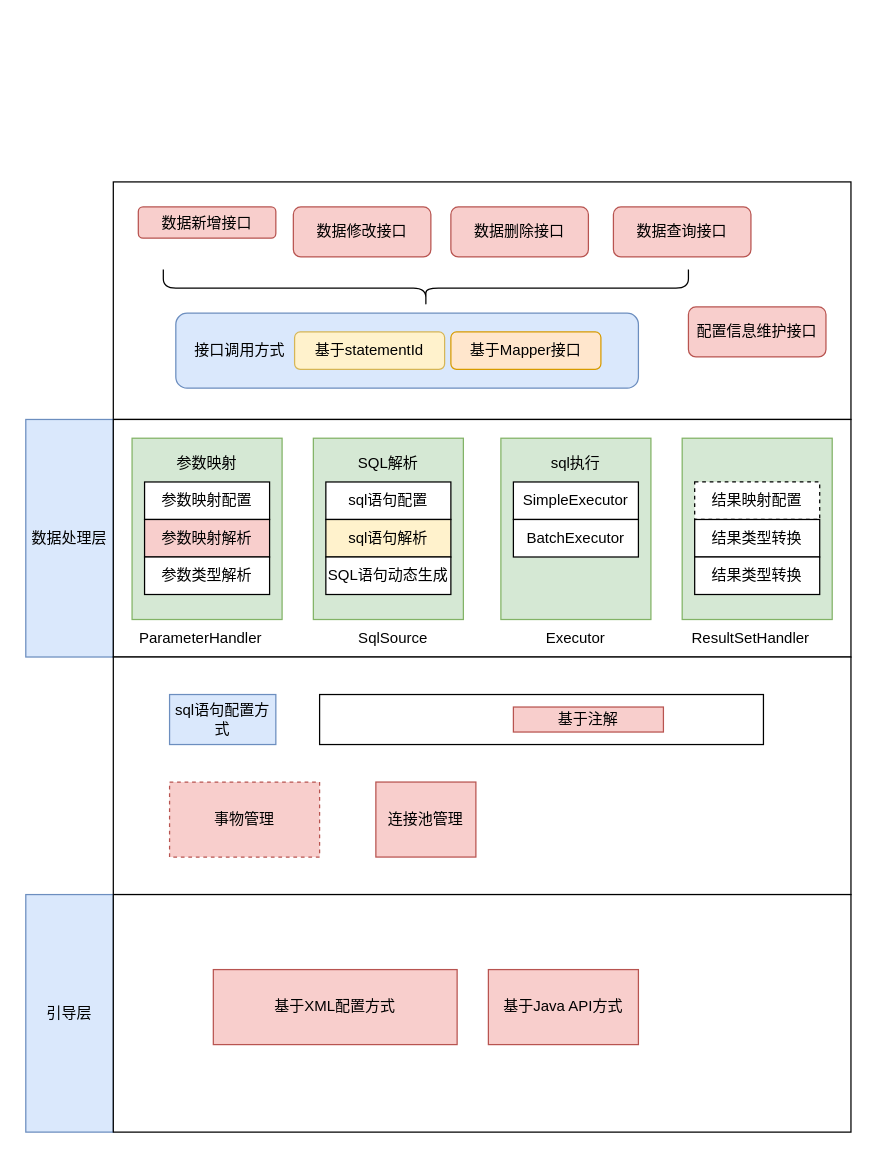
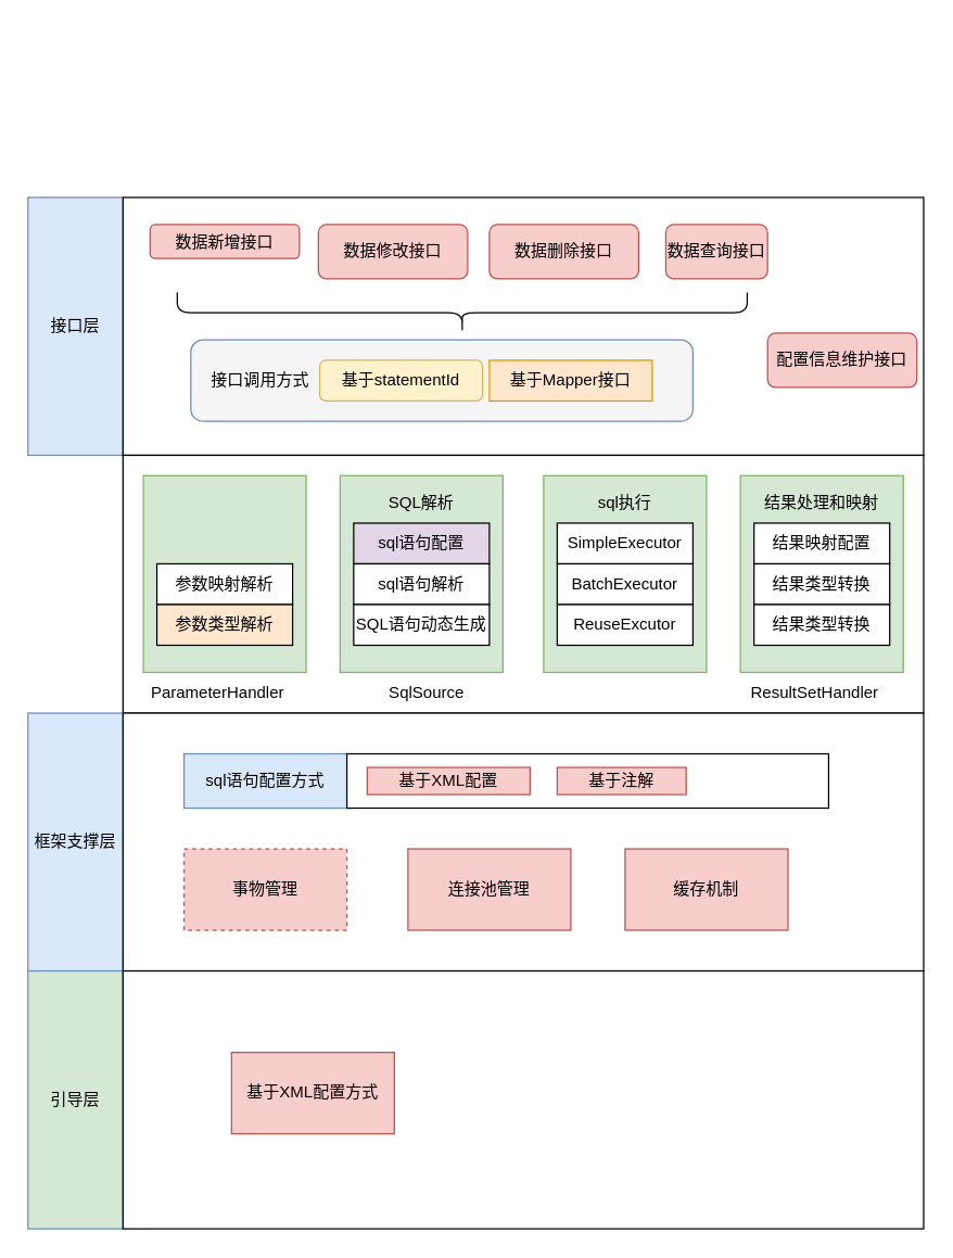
- <mxCell id="7" value="数据查询接口" style="rounded=1;whiteSpace=wrap;html=1;fillColor=#f8cecc;strokeColor=#b85450;" parent="1" vertex="1"><mxGeometry x="490" y="165" width="110" height="40" as="geometry" /></mxCell>
+ <mxCell id="7" value="数据查询接口" style="rounded=1;whiteSpace=wrap;html=1;fillColor=#f8cecc;strokeColor=#b85450;" parent="1" vertex="1"><mxGeometry x="490" y="165" width="75" height="40" as="geometry" /></mxCell>
+ <mxCell id="2" value="接口层" style="rounded=0;whiteSpace=wrap;html=1;fillColor=#dae8fc;strokeColor=#6c8ebf;" parent="1" vertex="1"><mxGeometry x="20" y="145" width="70" height="190" as="geometry" /></mxCell>
- <mxCell id="8" value="配置信息维护接口" style="rounded=1;whiteSpace=wrap;html=1;fillColor=#f8cecc;strokeColor=#b85450;" parent="1" vertex="1"><mxGeometry x="550" y="245" width="110" height="40" as="geometry" /></mxCell>
+ <mxCell id="8" value="配置信息维护接口" style="rounded=1;whiteSpace=wrap;html=1;fillColor=#f8cecc;strokeColor=#b85450;" parent="1" vertex="1"><mxGeometry x="565" y="245" width="110" height="40" as="geometry" /></mxCell>
- <mxCell id="10" value="&amp;nbsp; &amp;nbsp; 接口调用方式" style="rounded=1;whiteSpace=wrap;html=1;align=left;fillColor=#dae8fc;strokeColor=#6c8ebf;" parent="1" vertex="1"><mxGeometry x="140" y="250" width="370" height="60" as="geometry" /></mxCell>
+ <mxCell id="10" value="&amp;nbsp; &amp;nbsp; 接口调用方式" style="rounded=1;whiteSpace=wrap;html=1;align=left;fillColor=#f5f5f5;strokeColor=#6c8ebf;" parent="1" vertex="1"><mxGeometry x="140" y="250" width="370" height="60" as="geometry" /></mxCell>
- <mxCell id="12" value="基于Mapper接口" style="rounded=1;whiteSpace=wrap;html=1;fillColor=#ffe6cc;strokeColor=#d79b00;" parent="1" vertex="1"><mxGeometry x="360" y="265" width="120" height="30" as="geometry" /></mxCell>
+ <mxCell id="12" value="基于Mapper接口" style="whiteSpace=wrap;html=1;fillColor=#ffe6cc;strokeColor=#d79b00;rounded=0;" parent="1" vertex="1"><mxGeometry x="360" y="265" width="120" height="30" as="geometry" /></mxCell>
- <mxCell id="19" value="参数映射" style="text;html=1;strokeColor=none;fillColor=none;align=center;verticalAlign=middle;whiteSpace=wrap;rounded=0;" parent="1" vertex="1"><mxGeometry x="135" y="355" width="60" height="30" as="geometry" /></mxCell>
+ <mxCell id="35" value="结果处理和映射" style="text;html=1;strokeColor=none;fillColor=none;align=center;verticalAlign=middle;whiteSpace=wrap;rounded=0;" parent="1" vertex="1"><mxGeometry x="560" y="355" width="90" height="30" as="geometry" /></mxCell>
- <mxCell id="16" value="参数映射配置" style="rounded=0;whiteSpace=wrap;html=1;" parent="1" vertex="1"><mxGeometry x="115" y="385" width="100" height="30" as="geometry" /></mxCell>
- <mxCell id="22" value="sql语句配置" style="rounded=0;whiteSpace=wrap;html=1;" parent="1" vertex="1"><mxGeometry x="260" y="385" width="100" height="30" as="geometry" /></mxCell>
+ <mxCell id="22" value="sql语句配置" style="rounded=0;whiteSpace=wrap;html=1;fillColor=#e1d5e7;" parent="1" vertex="1"><mxGeometry x="260" y="385" width="100" height="30" as="geometry" /></mxCell>
- <mxCell id="32" value="结果映射配置" style="rounded=0;whiteSpace=wrap;html=1;dashed=1;" parent="1" vertex="1"><mxGeometry x="555" y="385" width="100" height="30" as="geometry" /></mxCell>
+ <mxCell id="32" value="结果映射配置" style="rounded=0;whiteSpace=wrap;html=1;" parent="1" vertex="1"><mxGeometry x="555" y="385" width="100" height="30" as="geometry" /></mxCell>
- <mxCell id="13" value="数据处理层" style="rounded=0;whiteSpace=wrap;html=1;fillColor=#dae8fc;strokeColor=#6c8ebf;" parent="1" vertex="1"><mxGeometry x="20" y="335" width="70" height="190" as="geometry" /></mxCell>
- <mxCell id="17" value="参数映射解析" style="rounded=0;whiteSpace=wrap;html=1;fillColor=#f8cecc;" parent="1" vertex="1"><mxGeometry x="115" y="415" width="100" height="30" as="geometry" /></mxCell>
+ <mxCell id="17" value="参数映射解析" style="rounded=0;whiteSpace=wrap;html=1;" parent="1" vertex="1"><mxGeometry x="115" y="415" width="100" height="30" as="geometry" /></mxCell>
- <mxCell id="23" value="sql语句解析" style="rounded=0;whiteSpace=wrap;html=1;fillColor=#fff2cc;" parent="1" vertex="1"><mxGeometry x="260" y="415" width="100" height="30" as="geometry" /></mxCell>
+ <mxCell id="23" value="sql语句解析" style="rounded=0;whiteSpace=wrap;html=1;" parent="1" vertex="1"><mxGeometry x="260" y="415" width="100" height="30" as="geometry" /></mxCell>
- <mxCell id="18" value="参数类型解析" style="rounded=0;whiteSpace=wrap;html=1;" parent="1" vertex="1"><mxGeometry x="115" y="445" width="100" height="30" as="geometry" /></mxCell>
+ <mxCell id="18" value="参数类型解析" style="rounded=0;whiteSpace=wrap;html=1;fillColor=#ffe6cc;" parent="1" vertex="1"><mxGeometry x="115" y="445" width="100" height="30" as="geometry" /></mxCell>
+ <mxCell id="29" value="ReuseExcutor" style="rounded=0;whiteSpace=wrap;html=1;" parent="1" vertex="1"><mxGeometry x="410" y="445" width="100" height="30" as="geometry" /></mxCell>
- <mxCell id="37" value="Executor" style="text;html=1;strokeColor=none;fillColor=none;align=center;verticalAlign=middle;whiteSpace=wrap;rounded=0;" parent="1" vertex="1"><mxGeometry x="430" y="495" width="60" height="30" as="geometry" /></mxCell>
- <mxCell id="41" value="sql语句配置方式" style="rounded=0;whiteSpace=wrap;html=1;fillColor=#dae8fc;strokeColor=#6c8ebf;" parent="1" vertex="1"><mxGeometry x="135" y="555" width="85" height="40" as="geometry" /></mxCell>
+ <mxCell id="41" value="sql语句配置方式" style="rounded=0;whiteSpace=wrap;html=1;fillColor=#dae8fc;strokeColor=#6c8ebf;" parent="1" vertex="1"><mxGeometry x="135" y="555" width="120" height="40" as="geometry" /></mxCell>
+ <mxCell id="43" value="基于XML配置" style="rounded=0;whiteSpace=wrap;html=1;fillColor=#f8cecc;strokeColor=#b85450;" parent="1" vertex="1"><mxGeometry x="270" y="565" width="120" height="20" as="geometry" /></mxCell>
- <mxCell id="44" value="基于注解" style="rounded=0;whiteSpace=wrap;html=1;fillColor=#f8cecc;strokeColor=#b85450;" parent="1" vertex="1"><mxGeometry x="410" y="565" width="120" height="20" as="geometry" /></mxCell>
+ <mxCell id="44" value="基于注解" style="rounded=0;whiteSpace=wrap;html=1;fillColor=#f8cecc;strokeColor=#b85450;" parent="1" vertex="1"><mxGeometry x="410" y="565" width="95" height="20" as="geometry" /></mxCell>
+ <mxCell id="39" value="框架支撑层" style="rounded=0;whiteSpace=wrap;html=1;fillColor=#dae8fc;strokeColor=#6c8ebf;" parent="1" vertex="1"><mxGeometry x="20" y="525" width="70" height="190" as="geometry" /></mxCell>
- <mxCell id="46" value="连接池管理" style="rounded=0;whiteSpace=wrap;html=1;fillColor=#f8cecc;strokeColor=#b85450;" parent="1" vertex="1"><mxGeometry x="300" y="625" width="80" height="60" as="geometry" /></mxCell>
+ <mxCell id="46" value="连接池管理" style="rounded=0;whiteSpace=wrap;html=1;fillColor=#f8cecc;strokeColor=#b85450;" parent="1" vertex="1"><mxGeometry x="300" y="625" width="120" height="60" as="geometry" /></mxCell>
+ <mxCell id="47" value="缓存机制" style="rounded=0;whiteSpace=wrap;html=1;fillColor=#f8cecc;strokeColor=#b85450;" parent="1" vertex="1"><mxGeometry x="460" y="625" width="120" height="60" as="geometry" /></mxCell>
- <mxCell id="50" value="基于XML配置方式" style="rounded=0;whiteSpace=wrap;html=1;fillColor=#f8cecc;strokeColor=#b85450;" parent="1" vertex="1"><mxGeometry x="170" y="775" width="195" height="60" as="geometry" /></mxCell>
+ <mxCell id="50" value="基于XML配置方式" style="rounded=0;whiteSpace=wrap;html=1;fillColor=#f8cecc;strokeColor=#b85450;" parent="1" vertex="1"><mxGeometry x="170" y="775" width="120" height="60" as="geometry" /></mxCell>
- <mxCell id="51" value="基于Java API方式" style="rounded=0;whiteSpace=wrap;html=1;fillColor=#f8cecc;strokeColor=#b85450;" parent="1" vertex="1"><mxGeometry x="390" y="775" width="120" height="60" as="geometry" /></mxCell>
- <mxCell id="48" value="引导层" style="rounded=0;whiteSpace=wrap;html=1;fillColor=#dae8fc;strokeColor=#6c8ebf;" parent="1" vertex="1"><mxGeometry x="20" y="715" width="70" height="190" as="geometry" /></mxCell>
+ <mxCell id="48" value="引导层" style="rounded=0;whiteSpace=wrap;html=1;fillColor=#d5e8d4;strokeColor=#6c8ebf;" parent="1" vertex="1"><mxGeometry x="20" y="715" width="70" height="190" as="geometry" /></mxCell>
